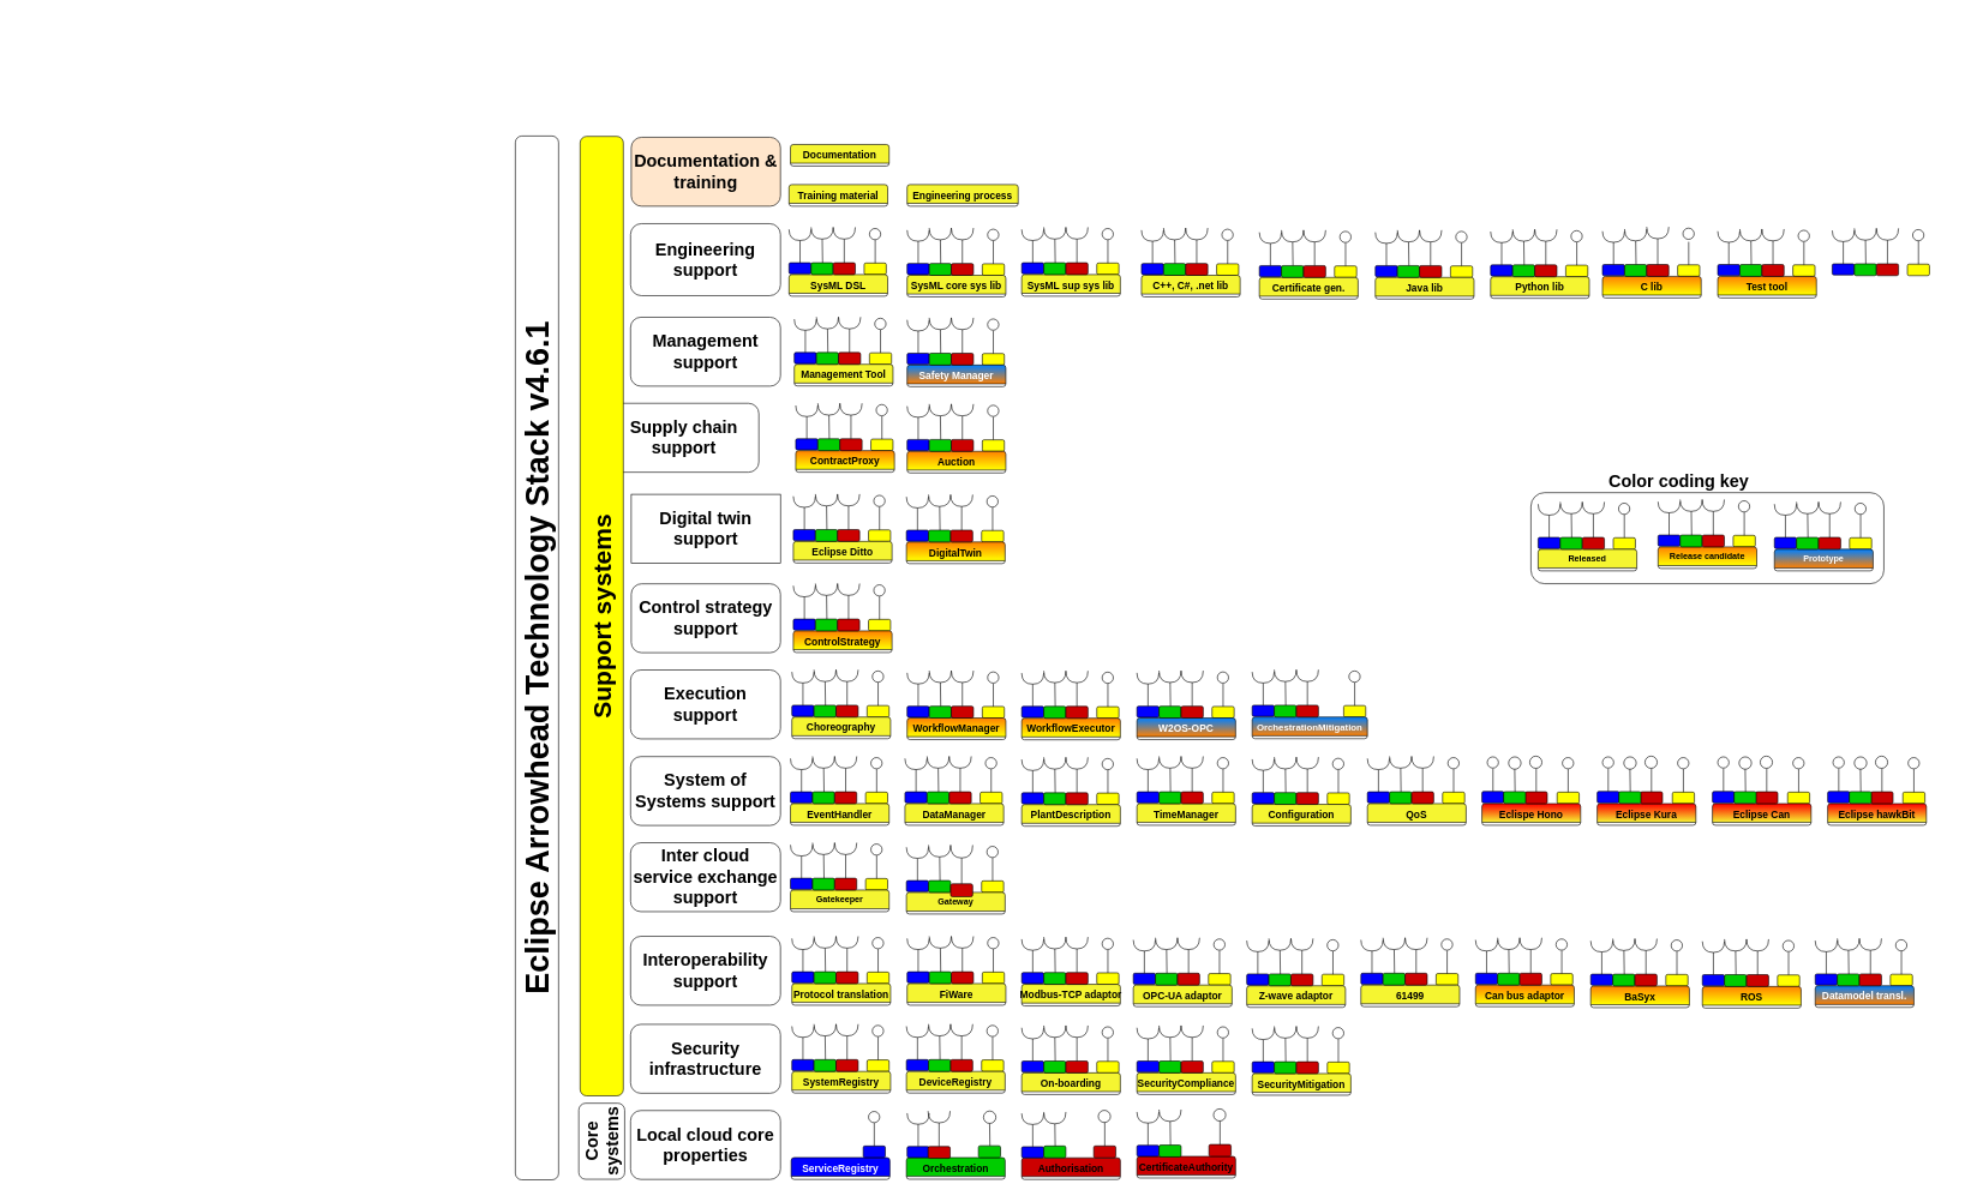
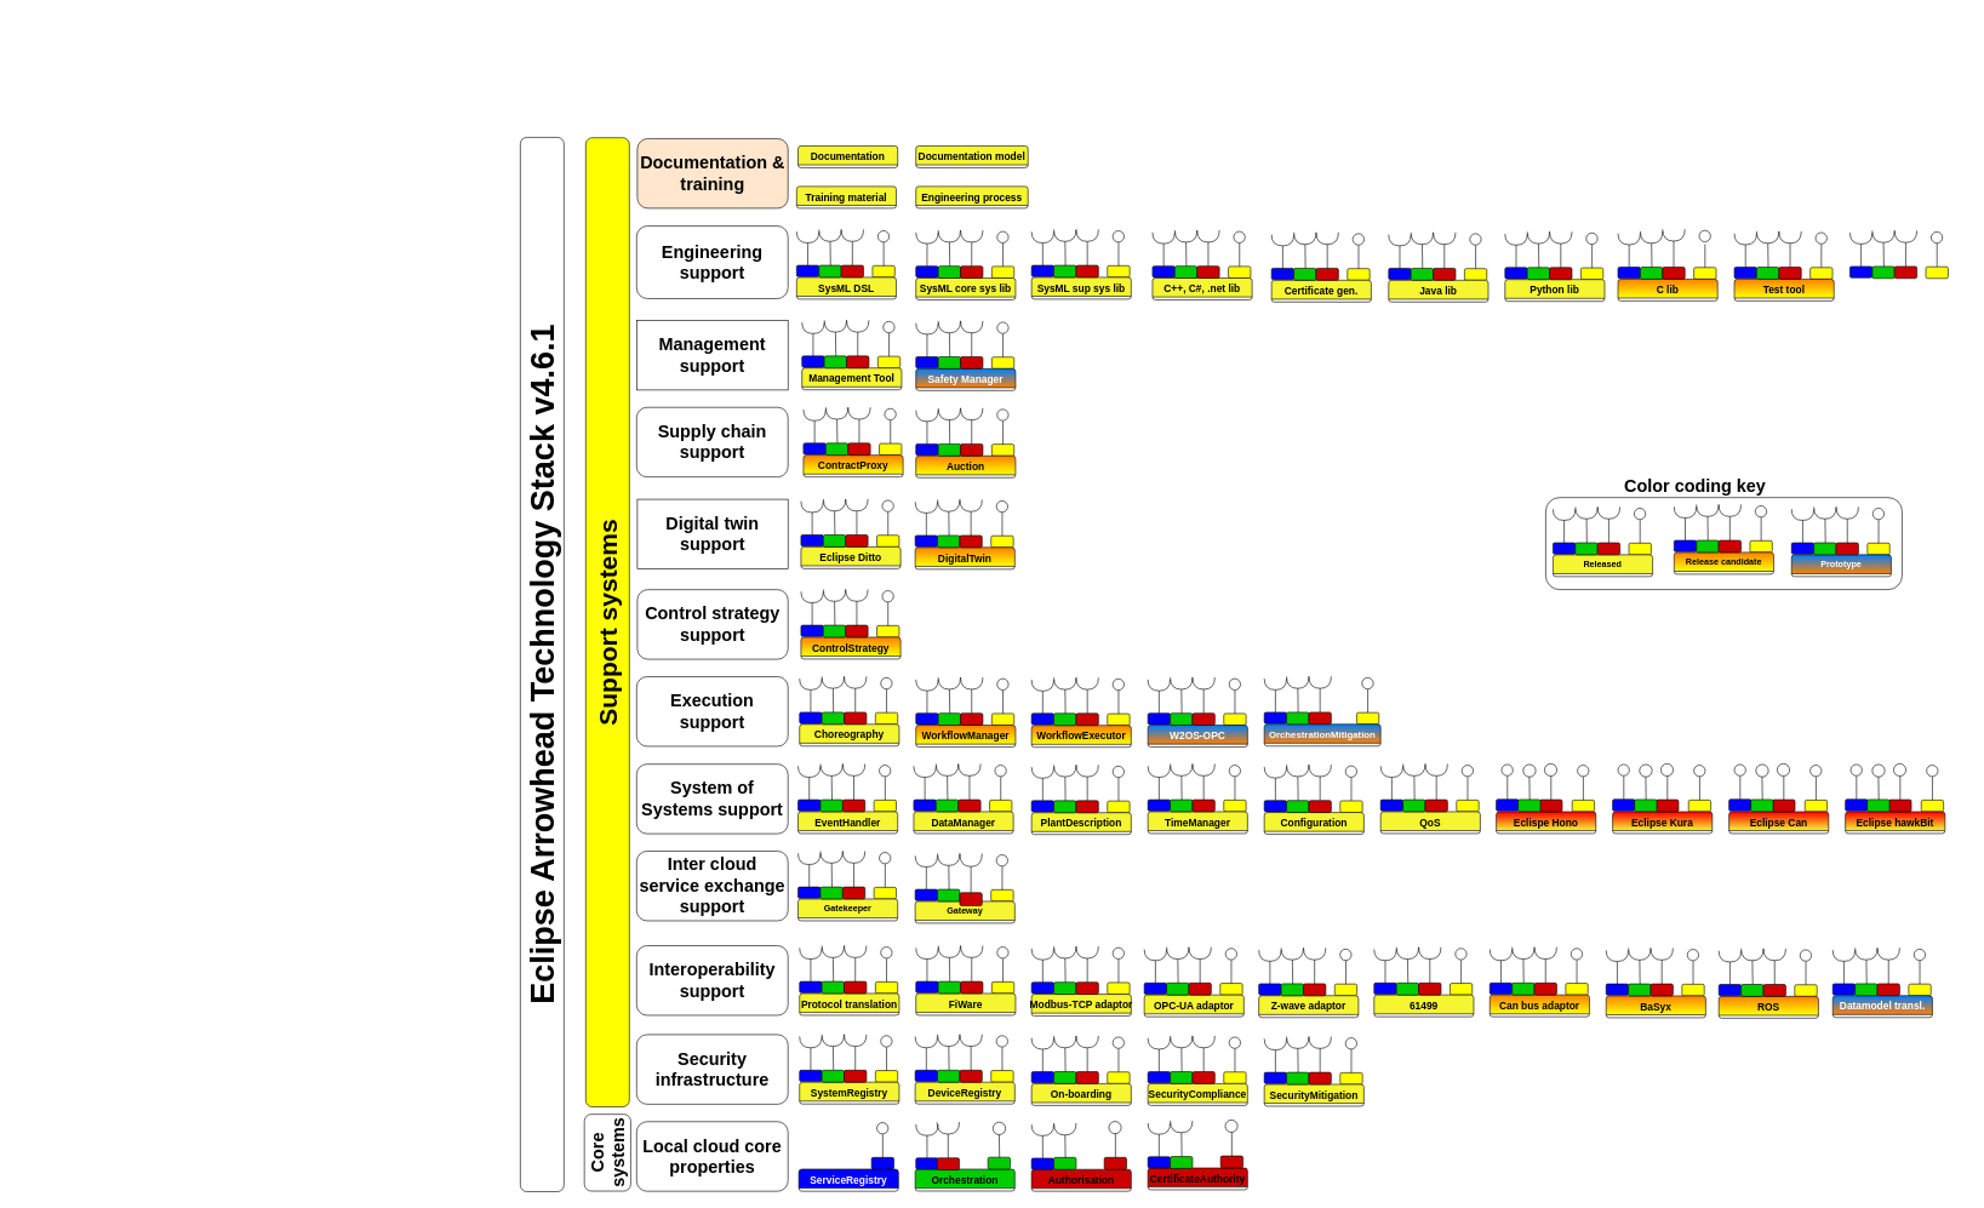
+ <mxCell id="1056" value="Documentation model" style="swimlane;fontStyle=1;align=center;verticalAlign=top;childLayout=stackLayout;horizontal=1;startSize=26;horizontalStack=0;resizeParent=1;resizeParentMax=0;resizeLast=0;collapsible=1;marginBottom=0;labelBackgroundColor=none;labelBorderColor=none;rounded=1;fillColor=#F5F531;fontSize=14;" parent="3" vertex="1"><mxGeometry x="455.86" y="180" width="154.14" height="30" as="geometry" /></mxCell>
- <mxCell id="12" value="&lt;font style=&quot;font-size: 24px;&quot;&gt;&lt;b style=&quot;font-size: 24px;&quot;&gt;Management support&lt;/b&gt;&lt;/font&gt;" style="rounded=1;whiteSpace=wrap;html=1;fontSize=24;" parent="3" vertex="1"><mxGeometry x="71.86" y="420" width="208.14" height="95.71" as="geometry" /></mxCell>
+ <mxCell id="12" value="&lt;font style=&quot;font-size: 24px;&quot;&gt;&lt;b style=&quot;font-size: 24px;&quot;&gt;Management support&lt;/b&gt;&lt;/font&gt;" style="whiteSpace=wrap;html=1;fontSize=24;rounded=0;" parent="3" vertex="1"><mxGeometry x="71.86" y="420" width="208.14" height="95.71" as="geometry" /></mxCell>
- <mxCell id="11" value="&lt;font style=&quot;font-size: 24px;&quot;&gt;&lt;b style=&quot;font-size: 24px;&quot;&gt;Supply chain support&lt;/b&gt;&lt;/font&gt;" style="rounded=1;whiteSpace=wrap;html=1;fontSize=24;" parent="3" vertex="1"><mxGeometry x="41.86" y="539.57" width="208.14" height="95.71" as="geometry" /></mxCell>
+ <mxCell id="11" value="&lt;font style=&quot;font-size: 24px;&quot;&gt;&lt;b style=&quot;font-size: 24px;&quot;&gt;Supply chain support&lt;/b&gt;&lt;/font&gt;" style="rounded=1;whiteSpace=wrap;html=1;fontSize=24;" parent="3" vertex="1"><mxGeometry x="71.86" y="539.57" width="208.14" height="95.71" as="geometry" /></mxCell>
